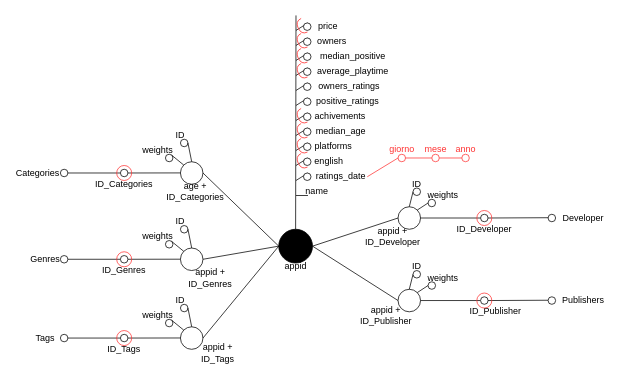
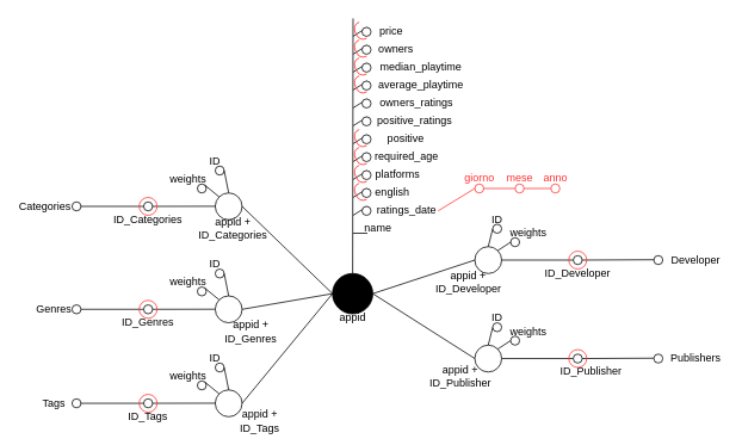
- <mxCell id="37" value="median_positive" style="text;html=1;strokeColor=none;fillColor=none;align=center;verticalAlign=middle;whiteSpace=wrap;rounded=0;" parent="1" vertex="1"><mxGeometry x="422.5" y="70" width="94" height="10" as="geometry" /></mxCell>
+ <mxCell id="37" value="median_playtime" style="text;html=1;strokeColor=none;fillColor=none;align=center;verticalAlign=middle;whiteSpace=wrap;rounded=0;" parent="1" vertex="1"><mxGeometry x="422.5" y="70" width="94" height="10" as="geometry" /></mxCell>
- <mxCell id="33" value="achivements" style="text;html=1;strokeColor=none;fillColor=none;align=center;verticalAlign=middle;whiteSpace=wrap;rounded=0;" parent="1" vertex="1"><mxGeometry x="422.5" y="150" width="60" height="10" as="geometry" /></mxCell>
+ <mxCell id="33" value="positive" style="text;html=1;strokeColor=none;fillColor=none;align=center;verticalAlign=middle;whiteSpace=wrap;rounded=0;" parent="1" vertex="1"><mxGeometry x="422.5" y="150" width="60" height="10" as="geometry" /></mxCell>
- <mxCell id="32" value="median_age" style="text;html=1;strokeColor=none;fillColor=none;align=center;verticalAlign=middle;whiteSpace=wrap;rounded=0;" parent="1" vertex="1"><mxGeometry x="424" y="170" width="60" height="10" as="geometry" /></mxCell>
+ <mxCell id="32" value="required_age" style="text;html=1;strokeColor=none;fillColor=none;align=center;verticalAlign=middle;whiteSpace=wrap;rounded=0;" parent="1" vertex="1"><mxGeometry x="424" y="170" width="60" height="10" as="geometry" /></mxCell>
- <mxCell id="74" value="age + ID_Categories" style="text;html=1;strokeColor=none;fillColor=none;align=center;verticalAlign=middle;whiteSpace=wrap;rounded=0;" parent="1" vertex="1"><mxGeometry x="230" y="250" width="60" height="10" as="geometry" /></mxCell>
+ <mxCell id="74" value="appid + ID_Categories" style="text;html=1;strokeColor=none;fillColor=none;align=center;verticalAlign=middle;whiteSpace=wrap;rounded=0;" parent="1" vertex="1"><mxGeometry x="230" y="250" width="60" height="10" as="geometry" /></mxCell>
